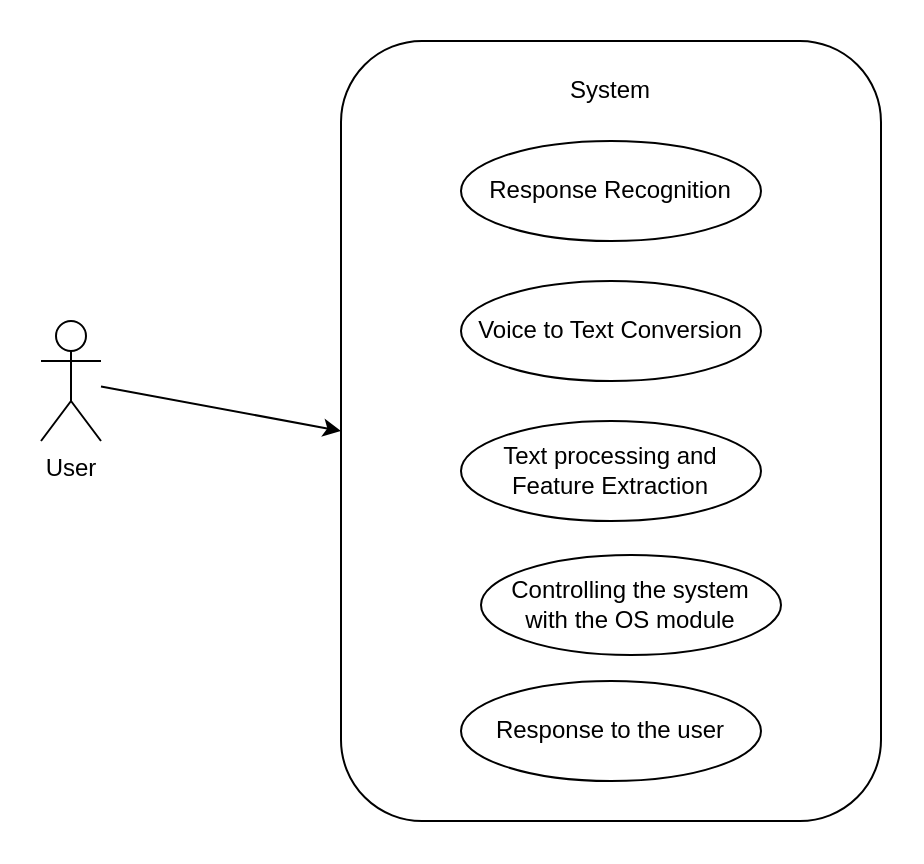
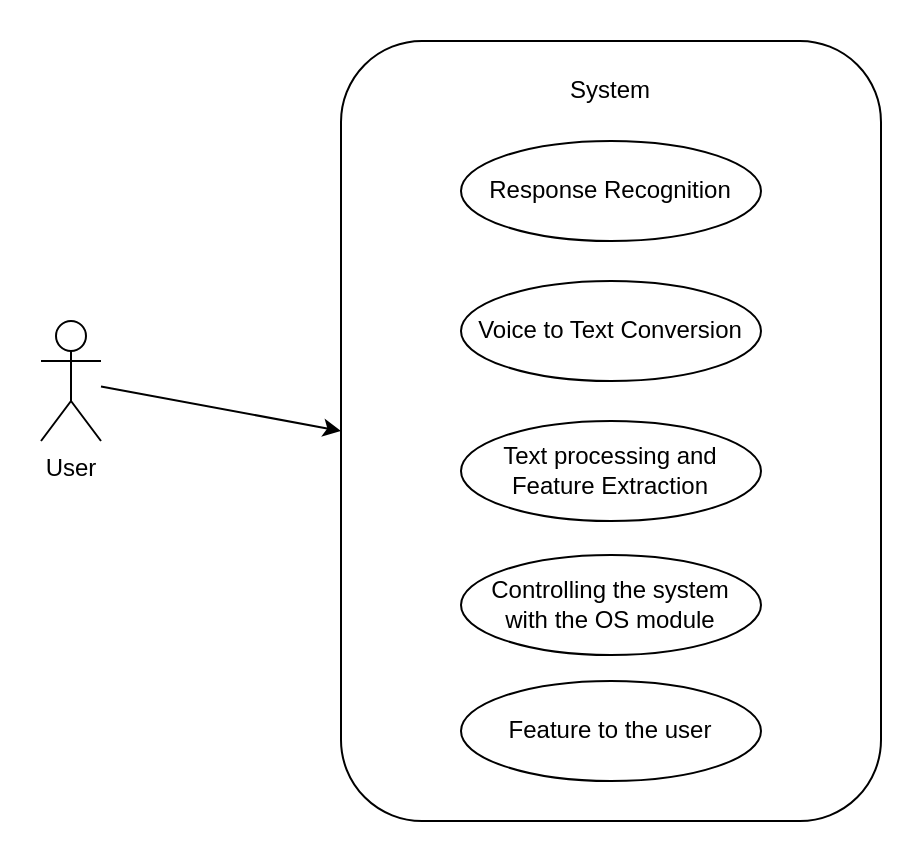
- <mxCell id="9" value="Controlling the system &lt;br&gt;with the OS module" style="ellipse;whiteSpace=wrap;html=1;" vertex="1" parent="1"><mxGeometry x="240" y="277" width="150" height="50" as="geometry" /></mxCell>
+ <mxCell id="9" value="Controlling the system &lt;br&gt;with the OS module" style="ellipse;whiteSpace=wrap;html=1;" vertex="1" parent="1"><mxGeometry x="230" y="277" width="150" height="50" as="geometry" /></mxCell>
- <mxCell id="10" value="Response to the user" style="ellipse;whiteSpace=wrap;html=1;" vertex="1" parent="1"><mxGeometry x="230" y="340" width="150" height="50" as="geometry" /></mxCell>
+ <mxCell id="10" value="Feature to the user" style="ellipse;whiteSpace=wrap;html=1;" vertex="1" parent="1"><mxGeometry x="230" y="340" width="150" height="50" as="geometry" /></mxCell>
